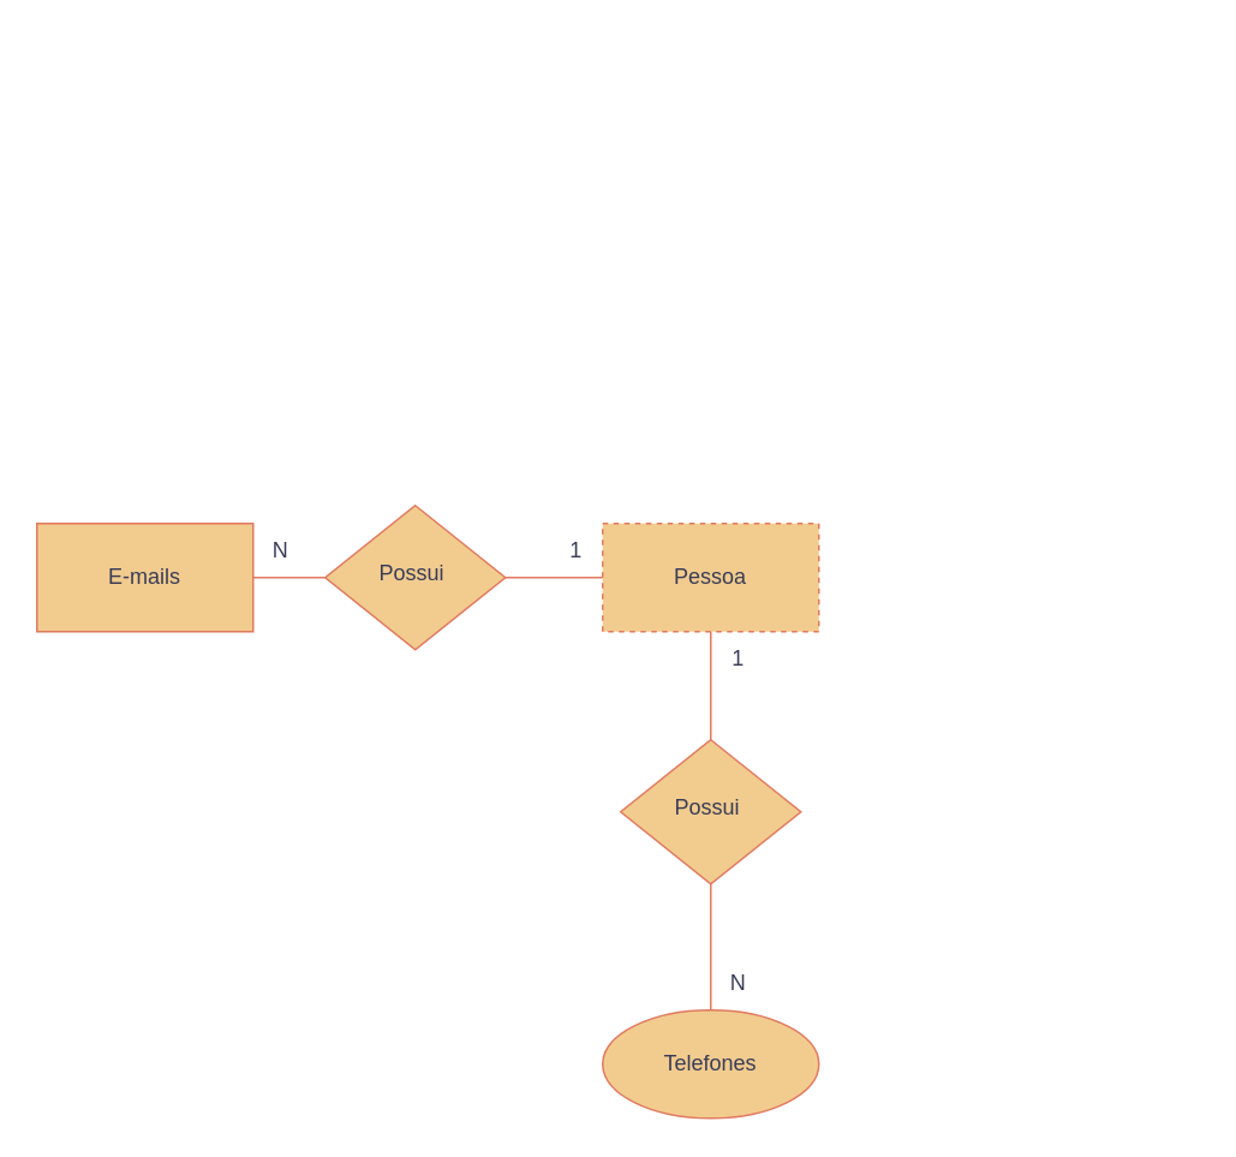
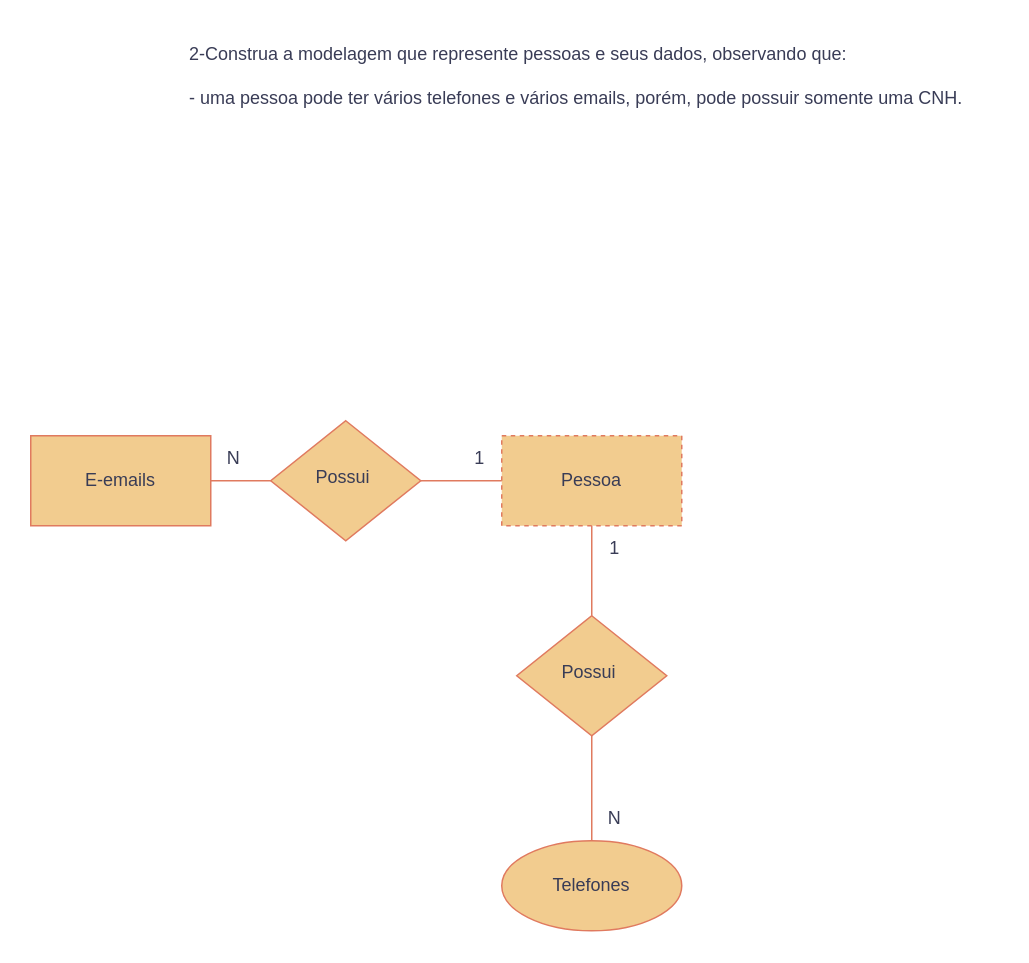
+ <mxCell id="3" value="&lt;div&gt;2-Construa a modelagem que represente pessoas e seus dados, observando que:&lt;/div&gt;&lt;div&gt;&lt;br&gt;&lt;/div&gt;&lt;div&gt;- uma pessoa pode ter vários telefones e vários emails, porém, pode possuir somente uma CNH.&lt;/div&gt;" style="text;html=1;align=left;verticalAlign=middle;resizable=0;points=[];autosize=1;strokeColor=none;fillColor=none;fontColor=#393C56;labelBackgroundColor=none;" parent="1" vertex="1"><mxGeometry x="124" y="20" width="540" height="60" as="geometry" /></mxCell>
- <mxCell id="2" value=" E-mails" style="rounded=0;whiteSpace=wrap;html=1;strokeColor=#E07A5F;fontColor=#393C56;fillColor=#F2CC8F;labelBackgroundColor=none;" parent="1" vertex="1"><mxGeometry x="20" y="290" width="120" height="60" as="geometry" /></mxCell>
+ <mxCell id="2" value=" E-emails" style="rounded=0;whiteSpace=wrap;html=1;strokeColor=#E07A5F;fontColor=#393C56;fillColor=#F2CC8F;labelBackgroundColor=none;" parent="1" vertex="1"><mxGeometry x="20" y="290" width="120" height="60" as="geometry" /></mxCell>
